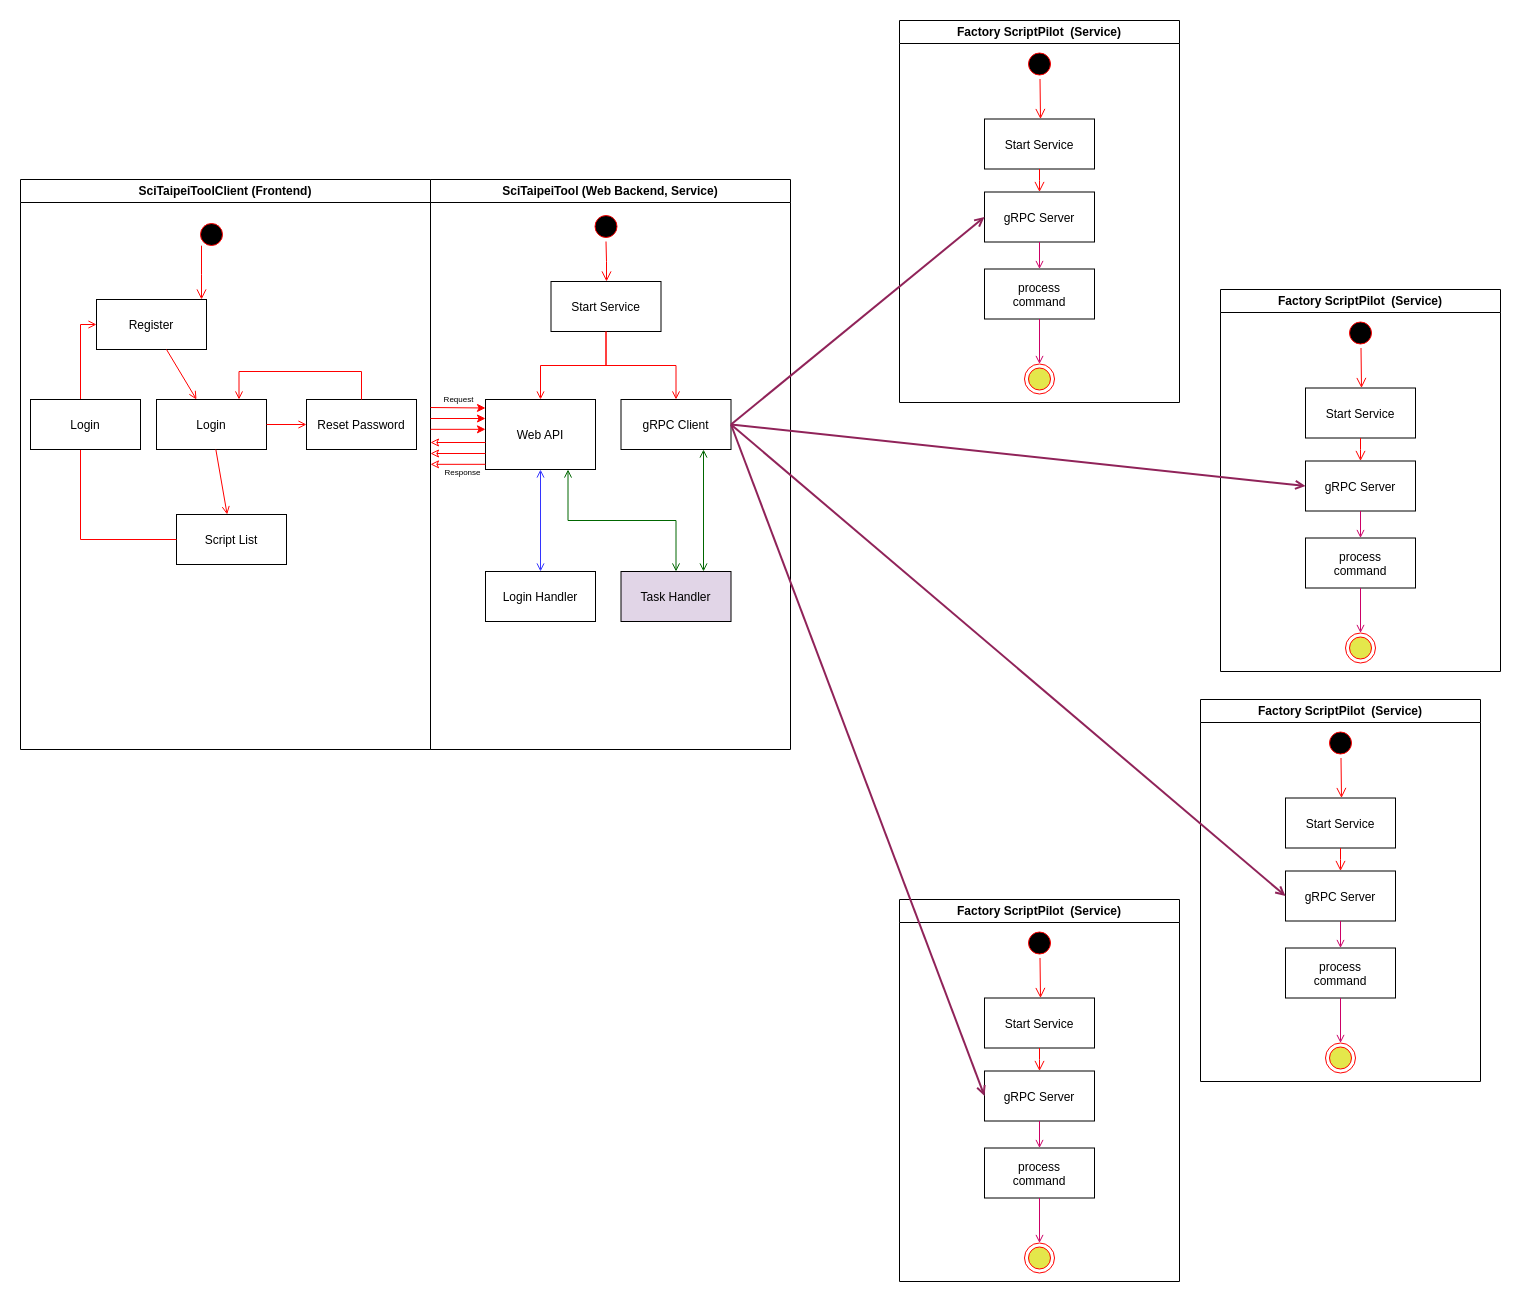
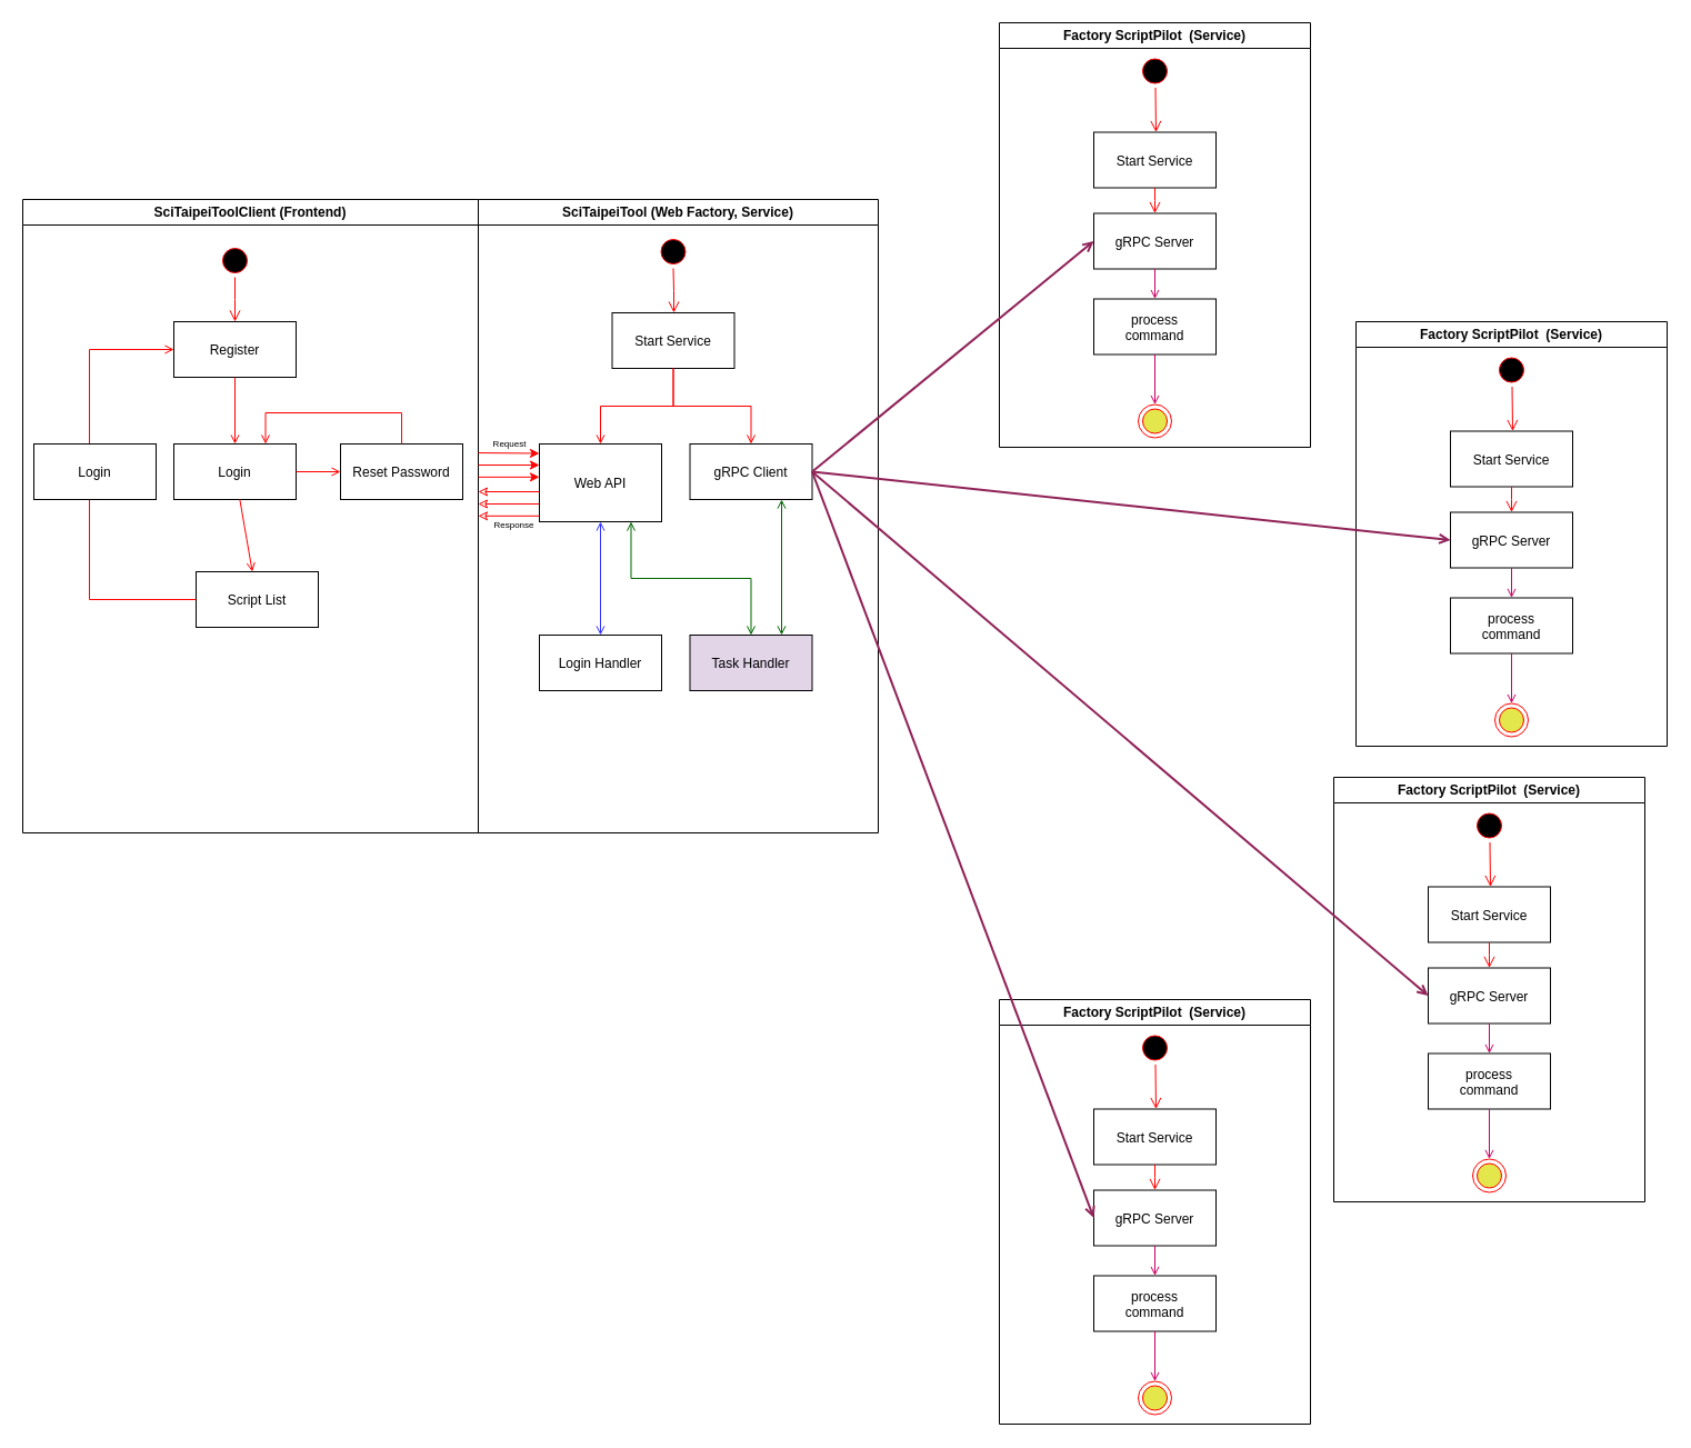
- <mxCell id="15" value="SciTaipeiTool (Web Backend, Service)" style="swimlane;whiteSpace=wrap" parent="1" vertex="1"><mxGeometry x="430" y="179" width="360" height="570" as="geometry" /></mxCell>
+ <mxCell id="15" value="SciTaipeiTool (Web Factory, Service)" style="swimlane;whiteSpace=wrap" parent="1" vertex="1"><mxGeometry x="430" y="179" width="360" height="570" as="geometry" /></mxCell>
- <mxCell id="5" value="Register" style="" parent="2" vertex="1"><mxGeometry x="76" y="120" width="110" height="50" as="geometry" /></mxCell>
+ <mxCell id="5" value="Register" style="" parent="2" vertex="1"><mxGeometry x="136" y="110" width="110" height="50" as="geometry" /></mxCell>
